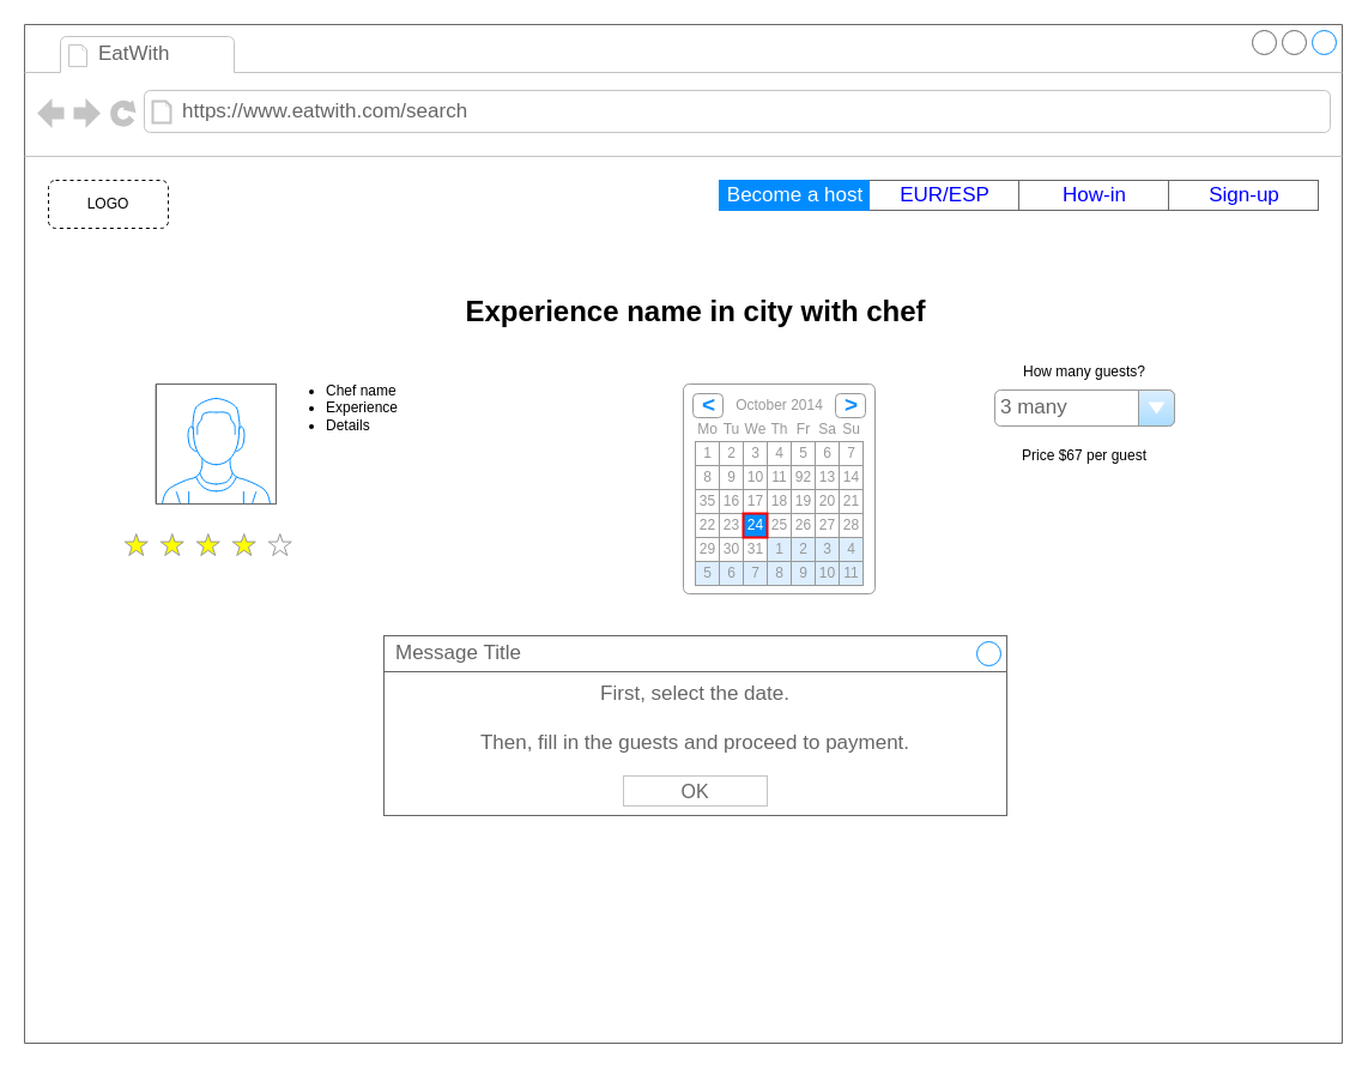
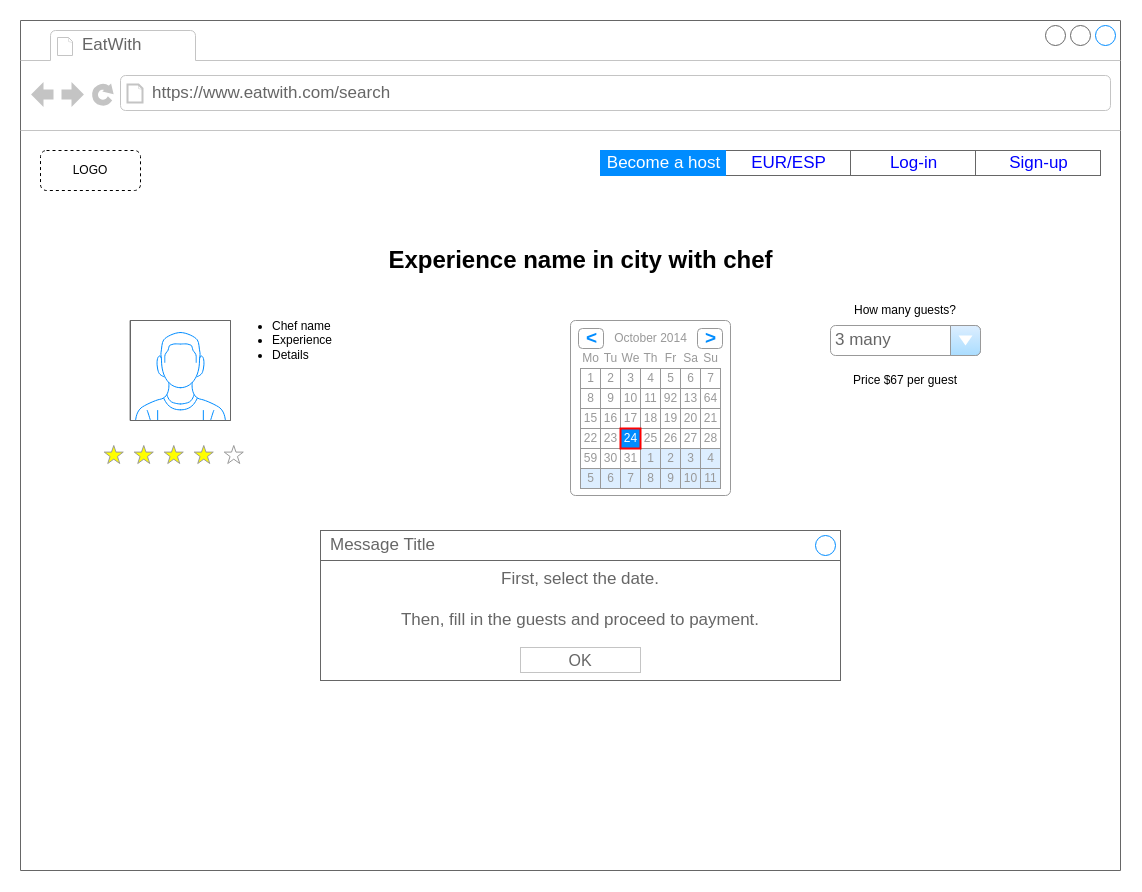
- <mxCell id="11" value="How-in" style="strokeColor=inherit;fillColor=inherit;gradientColor=inherit;strokeWidth=1;shadow=0;dashed=0;align=center;html=1;shape=mxgraph.mockup.text.rrect;rSize=0;fontSize=17;fontColor=#0000ff;" parent="9" vertex="1"><mxGeometry x="250" width="125" height="25" as="geometry" /></mxCell>
+ <mxCell id="11" value="Log-in" style="strokeColor=inherit;fillColor=inherit;gradientColor=inherit;strokeWidth=1;shadow=0;dashed=0;align=center;html=1;shape=mxgraph.mockup.text.rrect;rSize=0;fontSize=17;fontColor=#0000ff;" parent="9" vertex="1"><mxGeometry x="250" width="125" height="25" as="geometry" /></mxCell>
- <mxCell id="42" value="14" style="strokeWidth=1;shadow=0;dashed=0;align=center;html=1;shape=mxgraph.mockup.forms.rrect;rSize=0;strokeColor=#999999;fontColor=#999999;" vertex="1" parent="18"><mxGeometry x="130" y="68" width="20" height="20" as="geometry" /></mxCell>
+ <mxCell id="42" value="64" style="strokeWidth=1;shadow=0;dashed=0;align=center;html=1;shape=mxgraph.mockup.forms.rrect;rSize=0;strokeColor=#999999;fontColor=#999999;" vertex="1" parent="18"><mxGeometry x="130" y="68" width="20" height="20" as="geometry" /></mxCell>
- <mxCell id="43" value="35" style="strokeWidth=1;shadow=0;dashed=0;align=center;html=1;shape=mxgraph.mockup.forms.rrect;rSize=0;strokeColor=#999999;fontColor=#999999;" vertex="1" parent="18"><mxGeometry x="10" y="88" width="20" height="20" as="geometry" /></mxCell>
+ <mxCell id="43" value="15" style="strokeWidth=1;shadow=0;dashed=0;align=center;html=1;shape=mxgraph.mockup.forms.rrect;rSize=0;strokeColor=#999999;fontColor=#999999;" vertex="1" parent="18"><mxGeometry x="10" y="88" width="20" height="20" as="geometry" /></mxCell>
- <mxCell id="56" value="29" style="strokeWidth=1;shadow=0;dashed=0;align=center;html=1;shape=mxgraph.mockup.forms.rrect;rSize=0;strokeColor=#999999;fontColor=#999999;" vertex="1" parent="18"><mxGeometry x="10" y="128" width="20" height="20" as="geometry" /></mxCell>
+ <mxCell id="56" value="59" style="strokeWidth=1;shadow=0;dashed=0;align=center;html=1;shape=mxgraph.mockup.forms.rrect;rSize=0;strokeColor=#999999;fontColor=#999999;" vertex="1" parent="18"><mxGeometry x="10" y="128" width="20" height="20" as="geometry" /></mxCell>
